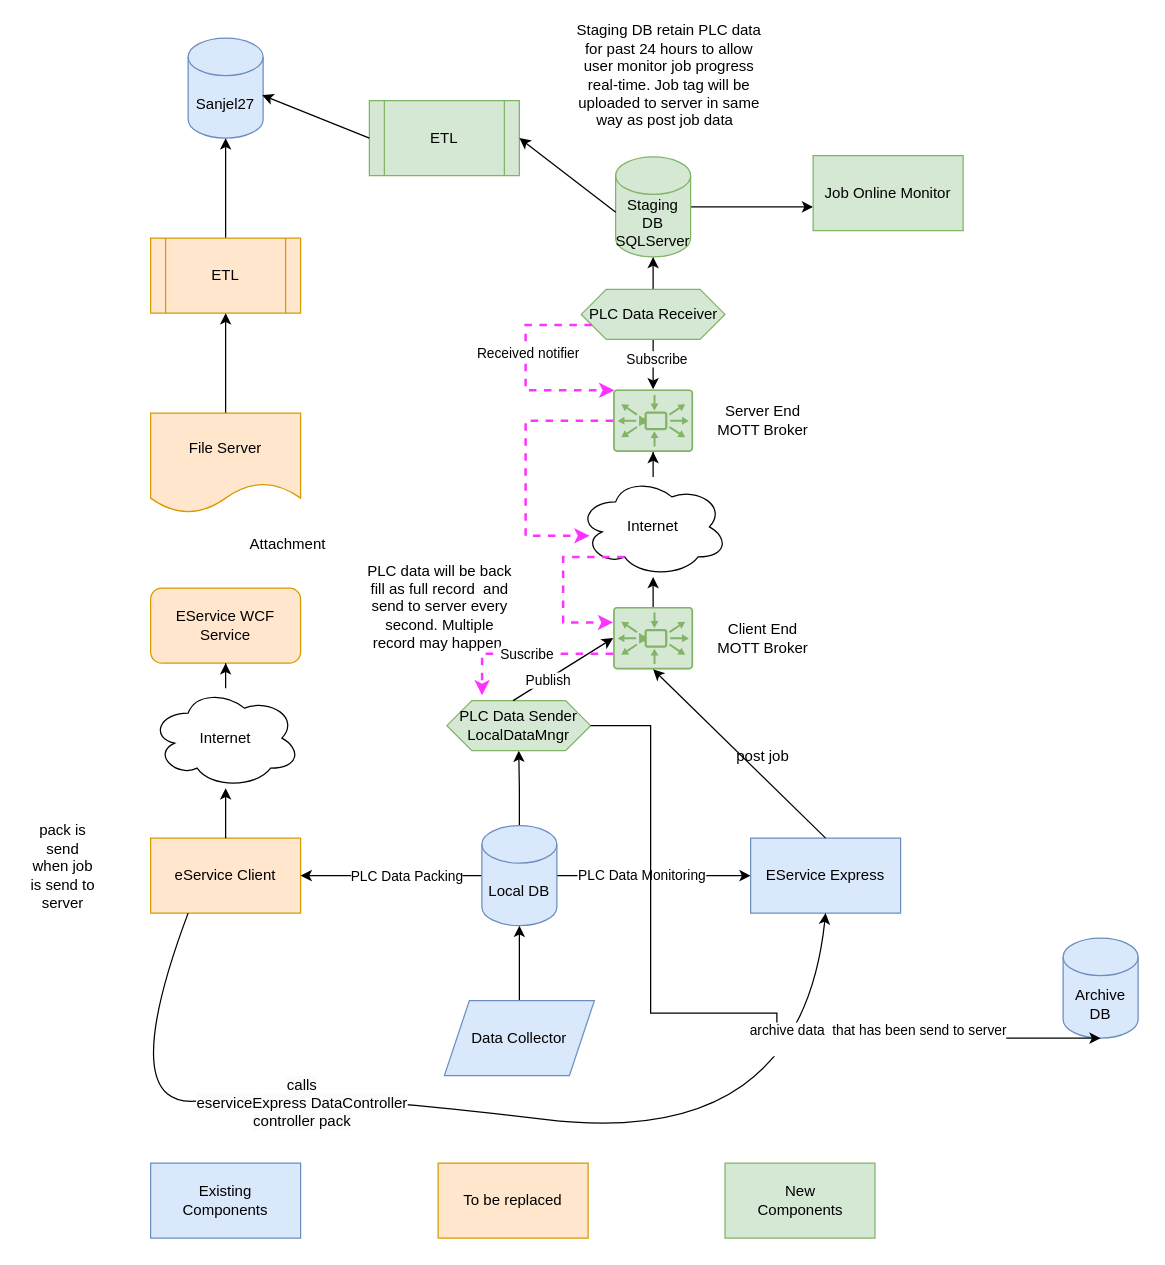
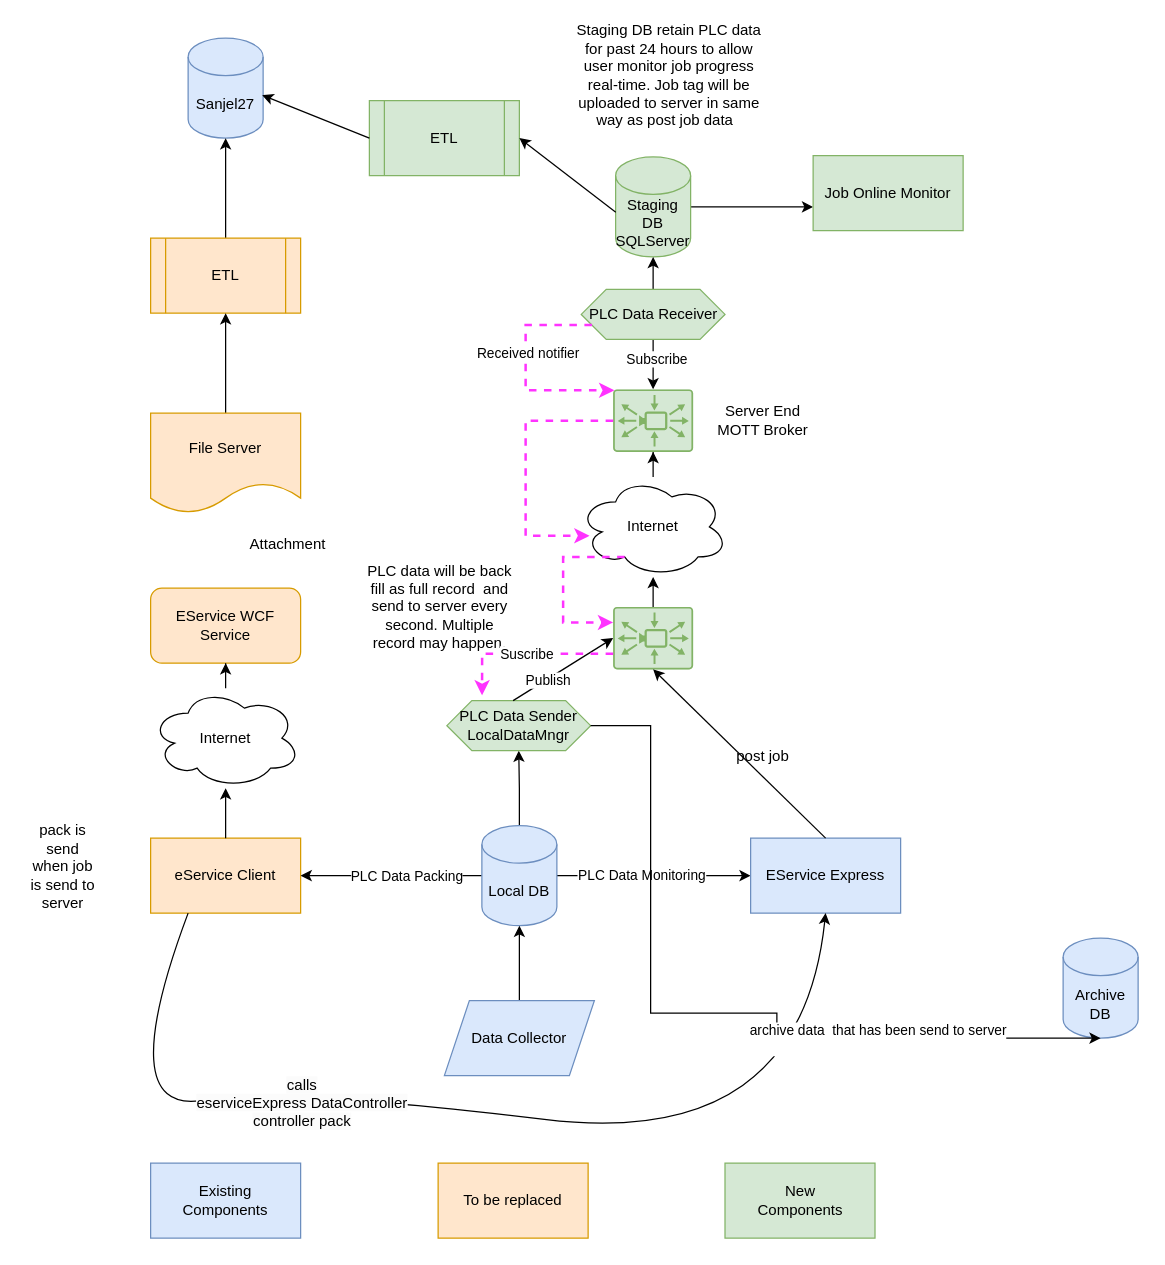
- <mxCell id="25" value="Client End&lt;br&gt;MOTT Broker" style="text;html=1;strokeColor=none;fillColor=none;align=center;verticalAlign=middle;whiteSpace=wrap;rounded=0;" parent="1" vertex="1"><mxGeometry x="570" y="495" width="80" height="30" as="geometry" /></mxCell>
